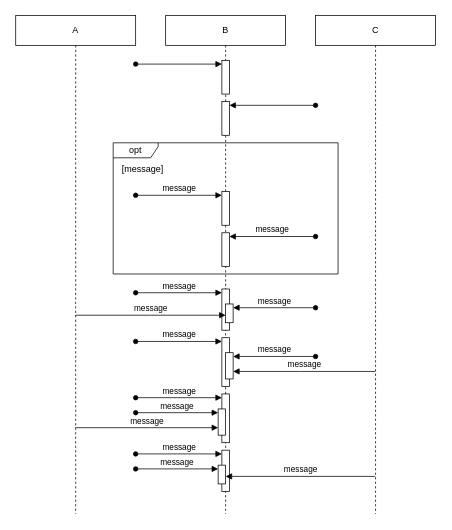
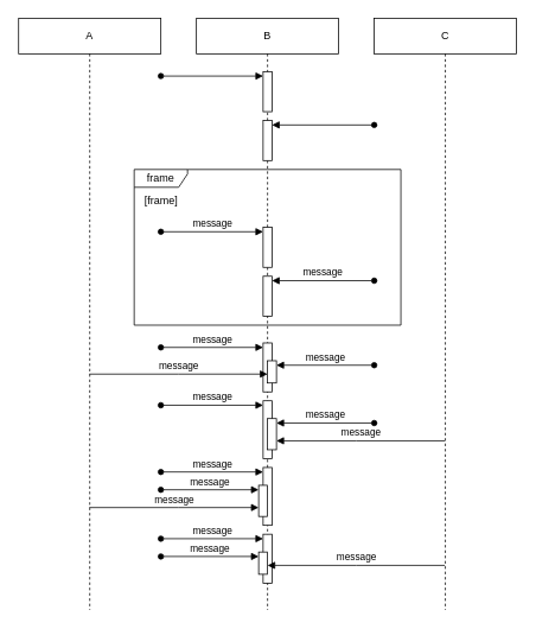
- <mxCell id="9" value="opt" parent="1" style="shape=umlFrame;whiteSpace=wrap;html=1;pointerEvents=0;width=60;height=20;" vertex="1"><mxGeometry x="150" y="190" width="300.0" height="175" as="geometry" /></mxCell>
+ <mxCell id="9" value="frame" parent="1" style="shape=umlFrame;whiteSpace=wrap;html=1;pointerEvents=0;width=60;height=20;" vertex="1"><mxGeometry x="150" y="190" width="300.0" height="175" as="geometry" /></mxCell>
- <mxCell id="10" value="[message]" parent="9" style="text;html=1;rounded=0;labelBackgroundColor=default;align=left;verticalAlign=middle;" vertex="1"><mxGeometry x="10" y="25" width="100" height="20" as="geometry" /></mxCell>
+ <mxCell id="10" value="[frame]" parent="9" style="text;html=1;rounded=0;labelBackgroundColor=default;align=left;verticalAlign=middle;" vertex="1"><mxGeometry x="10" y="25" width="100" height="20" as="geometry" /></mxCell>
